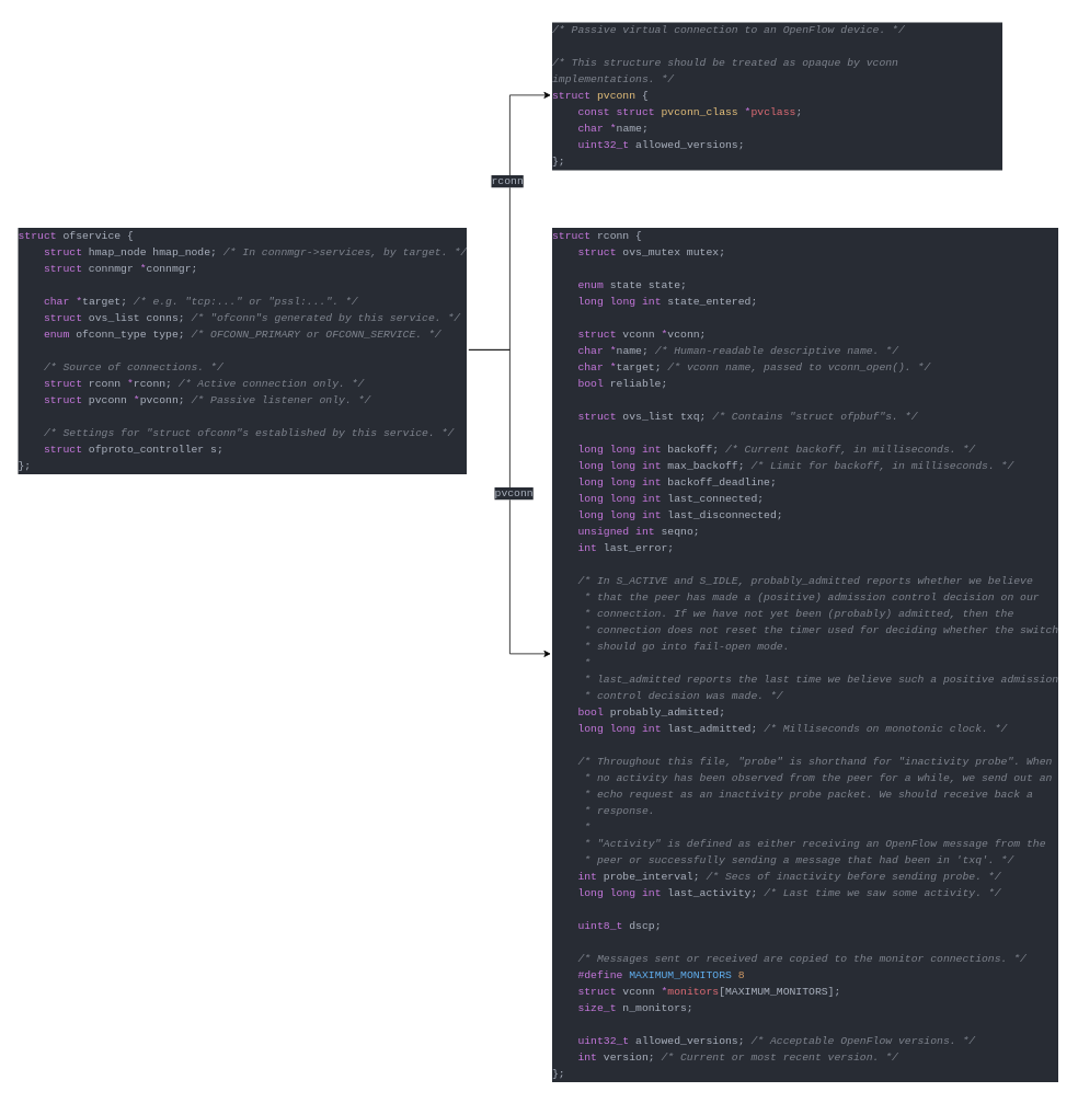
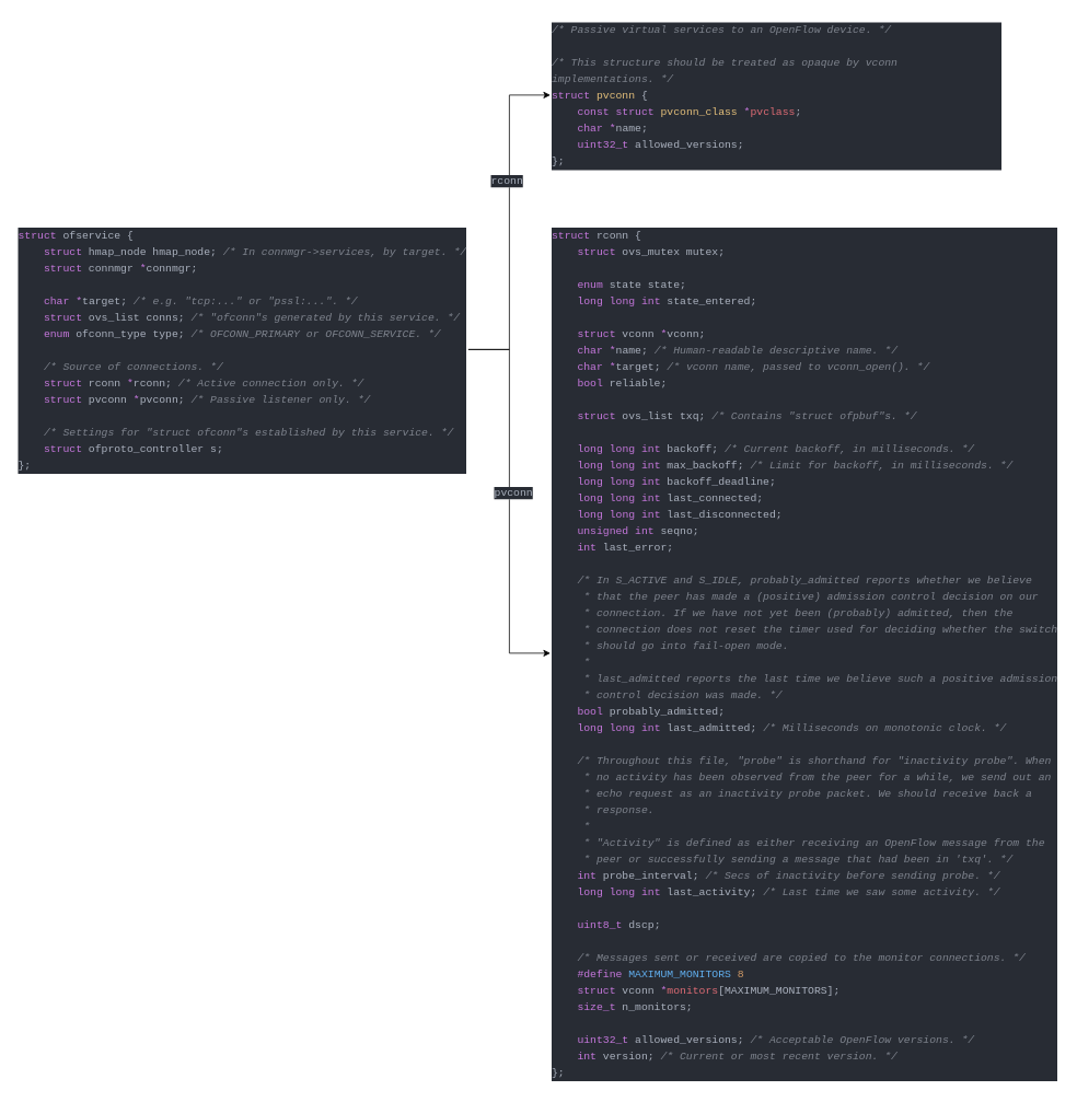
- <mxCell id="2" value="&lt;div style=&quot;color: rgb(171 , 178 , 191) ; background-color: rgb(40 , 44 , 52) ; font-family: &amp;#34;monaco&amp;#34; , &amp;#34;menlo&amp;#34; , &amp;#34;monaco&amp;#34; , &amp;#34;courier new&amp;#34; , monospace ; font-weight: normal ; font-size: 13px ; line-height: 20px&quot;&gt;&lt;div&gt;&lt;span style=&quot;color: #7f848e ; font-style: italic&quot;&gt;/* Passive virtual connection to an OpenFlow device. */&lt;/span&gt;&lt;/div&gt;&lt;br&gt;&lt;div&gt;&lt;span style=&quot;color: #7f848e ; font-style: italic&quot;&gt;/* This structure should be treated as opaque by vconn implementations. */&lt;/span&gt;&lt;/div&gt;&lt;div&gt;&lt;span style=&quot;color: #c678dd&quot;&gt;struct&lt;/span&gt;&lt;span style=&quot;color: #abb2bf&quot;&gt; &lt;/span&gt;&lt;span style=&quot;color: #e5c07b&quot;&gt;pvconn&lt;/span&gt;&lt;span style=&quot;color: #abb2bf&quot;&gt; {&lt;/span&gt;&lt;/div&gt;&lt;div&gt;&lt;span style=&quot;color: #abb2bf&quot;&gt;&lt;/span&gt;&lt;span style=&quot;color: #c678dd&quot;&gt;&amp;nbsp; &amp;nbsp; const&lt;/span&gt;&lt;span style=&quot;color: #abb2bf&quot;&gt; &lt;/span&gt;&lt;span style=&quot;color: #c678dd&quot;&gt;struct&lt;/span&gt;&lt;span style=&quot;color: #abb2bf&quot;&gt; &lt;/span&gt;&lt;span style=&quot;color: #e5c07b&quot;&gt;pvconn_class&lt;/span&gt;&lt;span style=&quot;color: #abb2bf&quot;&gt; &lt;/span&gt;&lt;span style=&quot;color: #c678dd&quot;&gt;*&lt;/span&gt;&lt;span style=&quot;color: #e06c75&quot;&gt;pvclass&lt;/span&gt;&lt;span style=&quot;color: #abb2bf&quot;&gt;;&lt;/span&gt;&lt;/div&gt;&lt;div&gt;&lt;span style=&quot;color: #abb2bf&quot;&gt;&lt;/span&gt;&lt;span style=&quot;color: #c678dd&quot;&gt;&amp;nbsp; &amp;nbsp; char&lt;/span&gt;&lt;span style=&quot;color: #abb2bf&quot;&gt; &lt;/span&gt;&lt;span style=&quot;color: #c678dd&quot;&gt;*&lt;/span&gt;&lt;span style=&quot;color: #abb2bf&quot;&gt;name;&lt;/span&gt;&lt;/div&gt;&lt;div&gt;&lt;span style=&quot;color: #abb2bf&quot;&gt;&lt;/span&gt;&lt;span style=&quot;color: #c678dd&quot;&gt;&amp;nbsp; &amp;nbsp; uint32_t&lt;/span&gt;&lt;span style=&quot;color: #abb2bf&quot;&gt; allowed_versions;&lt;/span&gt;&lt;/div&gt;&lt;div&gt;&lt;span style=&quot;color: #abb2bf&quot;&gt;};&lt;/span&gt;&lt;/div&gt;&lt;/div&gt;" style="text;whiteSpace=wrap;html=1;" vertex="1" parent="1"><mxGeometry x="670" y="20" width="550" height="190" as="geometry" /></mxCell>
+ <mxCell id="2" value="&lt;div style=&quot;color: rgb(171 , 178 , 191) ; background-color: rgb(40 , 44 , 52) ; font-family: &amp;#34;monaco&amp;#34; , &amp;#34;menlo&amp;#34; , &amp;#34;monaco&amp;#34; , &amp;#34;courier new&amp;#34; , monospace ; font-weight: normal ; font-size: 13px ; line-height: 20px&quot;&gt;&lt;div&gt;&lt;span style=&quot;color: #7f848e ; font-style: italic&quot;&gt;/* Passive virtual services to an OpenFlow device. */&lt;/span&gt;&lt;/div&gt;&lt;br&gt;&lt;div&gt;&lt;span style=&quot;color: #7f848e ; font-style: italic&quot;&gt;/* This structure should be treated as opaque by vconn implementations. */&lt;/span&gt;&lt;/div&gt;&lt;div&gt;&lt;span style=&quot;color: #c678dd&quot;&gt;struct&lt;/span&gt;&lt;span style=&quot;color: #abb2bf&quot;&gt; &lt;/span&gt;&lt;span style=&quot;color: #e5c07b&quot;&gt;pvconn&lt;/span&gt;&lt;span style=&quot;color: #abb2bf&quot;&gt; {&lt;/span&gt;&lt;/div&gt;&lt;div&gt;&lt;span style=&quot;color: #abb2bf&quot;&gt;&lt;/span&gt;&lt;span style=&quot;color: #c678dd&quot;&gt;&amp;nbsp; &amp;nbsp; const&lt;/span&gt;&lt;span style=&quot;color: #abb2bf&quot;&gt; &lt;/span&gt;&lt;span style=&quot;color: #c678dd&quot;&gt;struct&lt;/span&gt;&lt;span style=&quot;color: #abb2bf&quot;&gt; &lt;/span&gt;&lt;span style=&quot;color: #e5c07b&quot;&gt;pvconn_class&lt;/span&gt;&lt;span style=&quot;color: #abb2bf&quot;&gt; &lt;/span&gt;&lt;span style=&quot;color: #c678dd&quot;&gt;*&lt;/span&gt;&lt;span style=&quot;color: #e06c75&quot;&gt;pvclass&lt;/span&gt;&lt;span style=&quot;color: #abb2bf&quot;&gt;;&lt;/span&gt;&lt;/div&gt;&lt;div&gt;&lt;span style=&quot;color: #abb2bf&quot;&gt;&lt;/span&gt;&lt;span style=&quot;color: #c678dd&quot;&gt;&amp;nbsp; &amp;nbsp; char&lt;/span&gt;&lt;span style=&quot;color: #abb2bf&quot;&gt; &lt;/span&gt;&lt;span style=&quot;color: #c678dd&quot;&gt;*&lt;/span&gt;&lt;span style=&quot;color: #abb2bf&quot;&gt;name;&lt;/span&gt;&lt;/div&gt;&lt;div&gt;&lt;span style=&quot;color: #abb2bf&quot;&gt;&lt;/span&gt;&lt;span style=&quot;color: #c678dd&quot;&gt;&amp;nbsp; &amp;nbsp; uint32_t&lt;/span&gt;&lt;span style=&quot;color: #abb2bf&quot;&gt; allowed_versions;&lt;/span&gt;&lt;/div&gt;&lt;div&gt;&lt;span style=&quot;color: #abb2bf&quot;&gt;};&lt;/span&gt;&lt;/div&gt;&lt;/div&gt;" style="text;whiteSpace=wrap;html=1;" vertex="1" parent="1"><mxGeometry x="670" y="20" width="550" height="190" as="geometry" /></mxCell>
